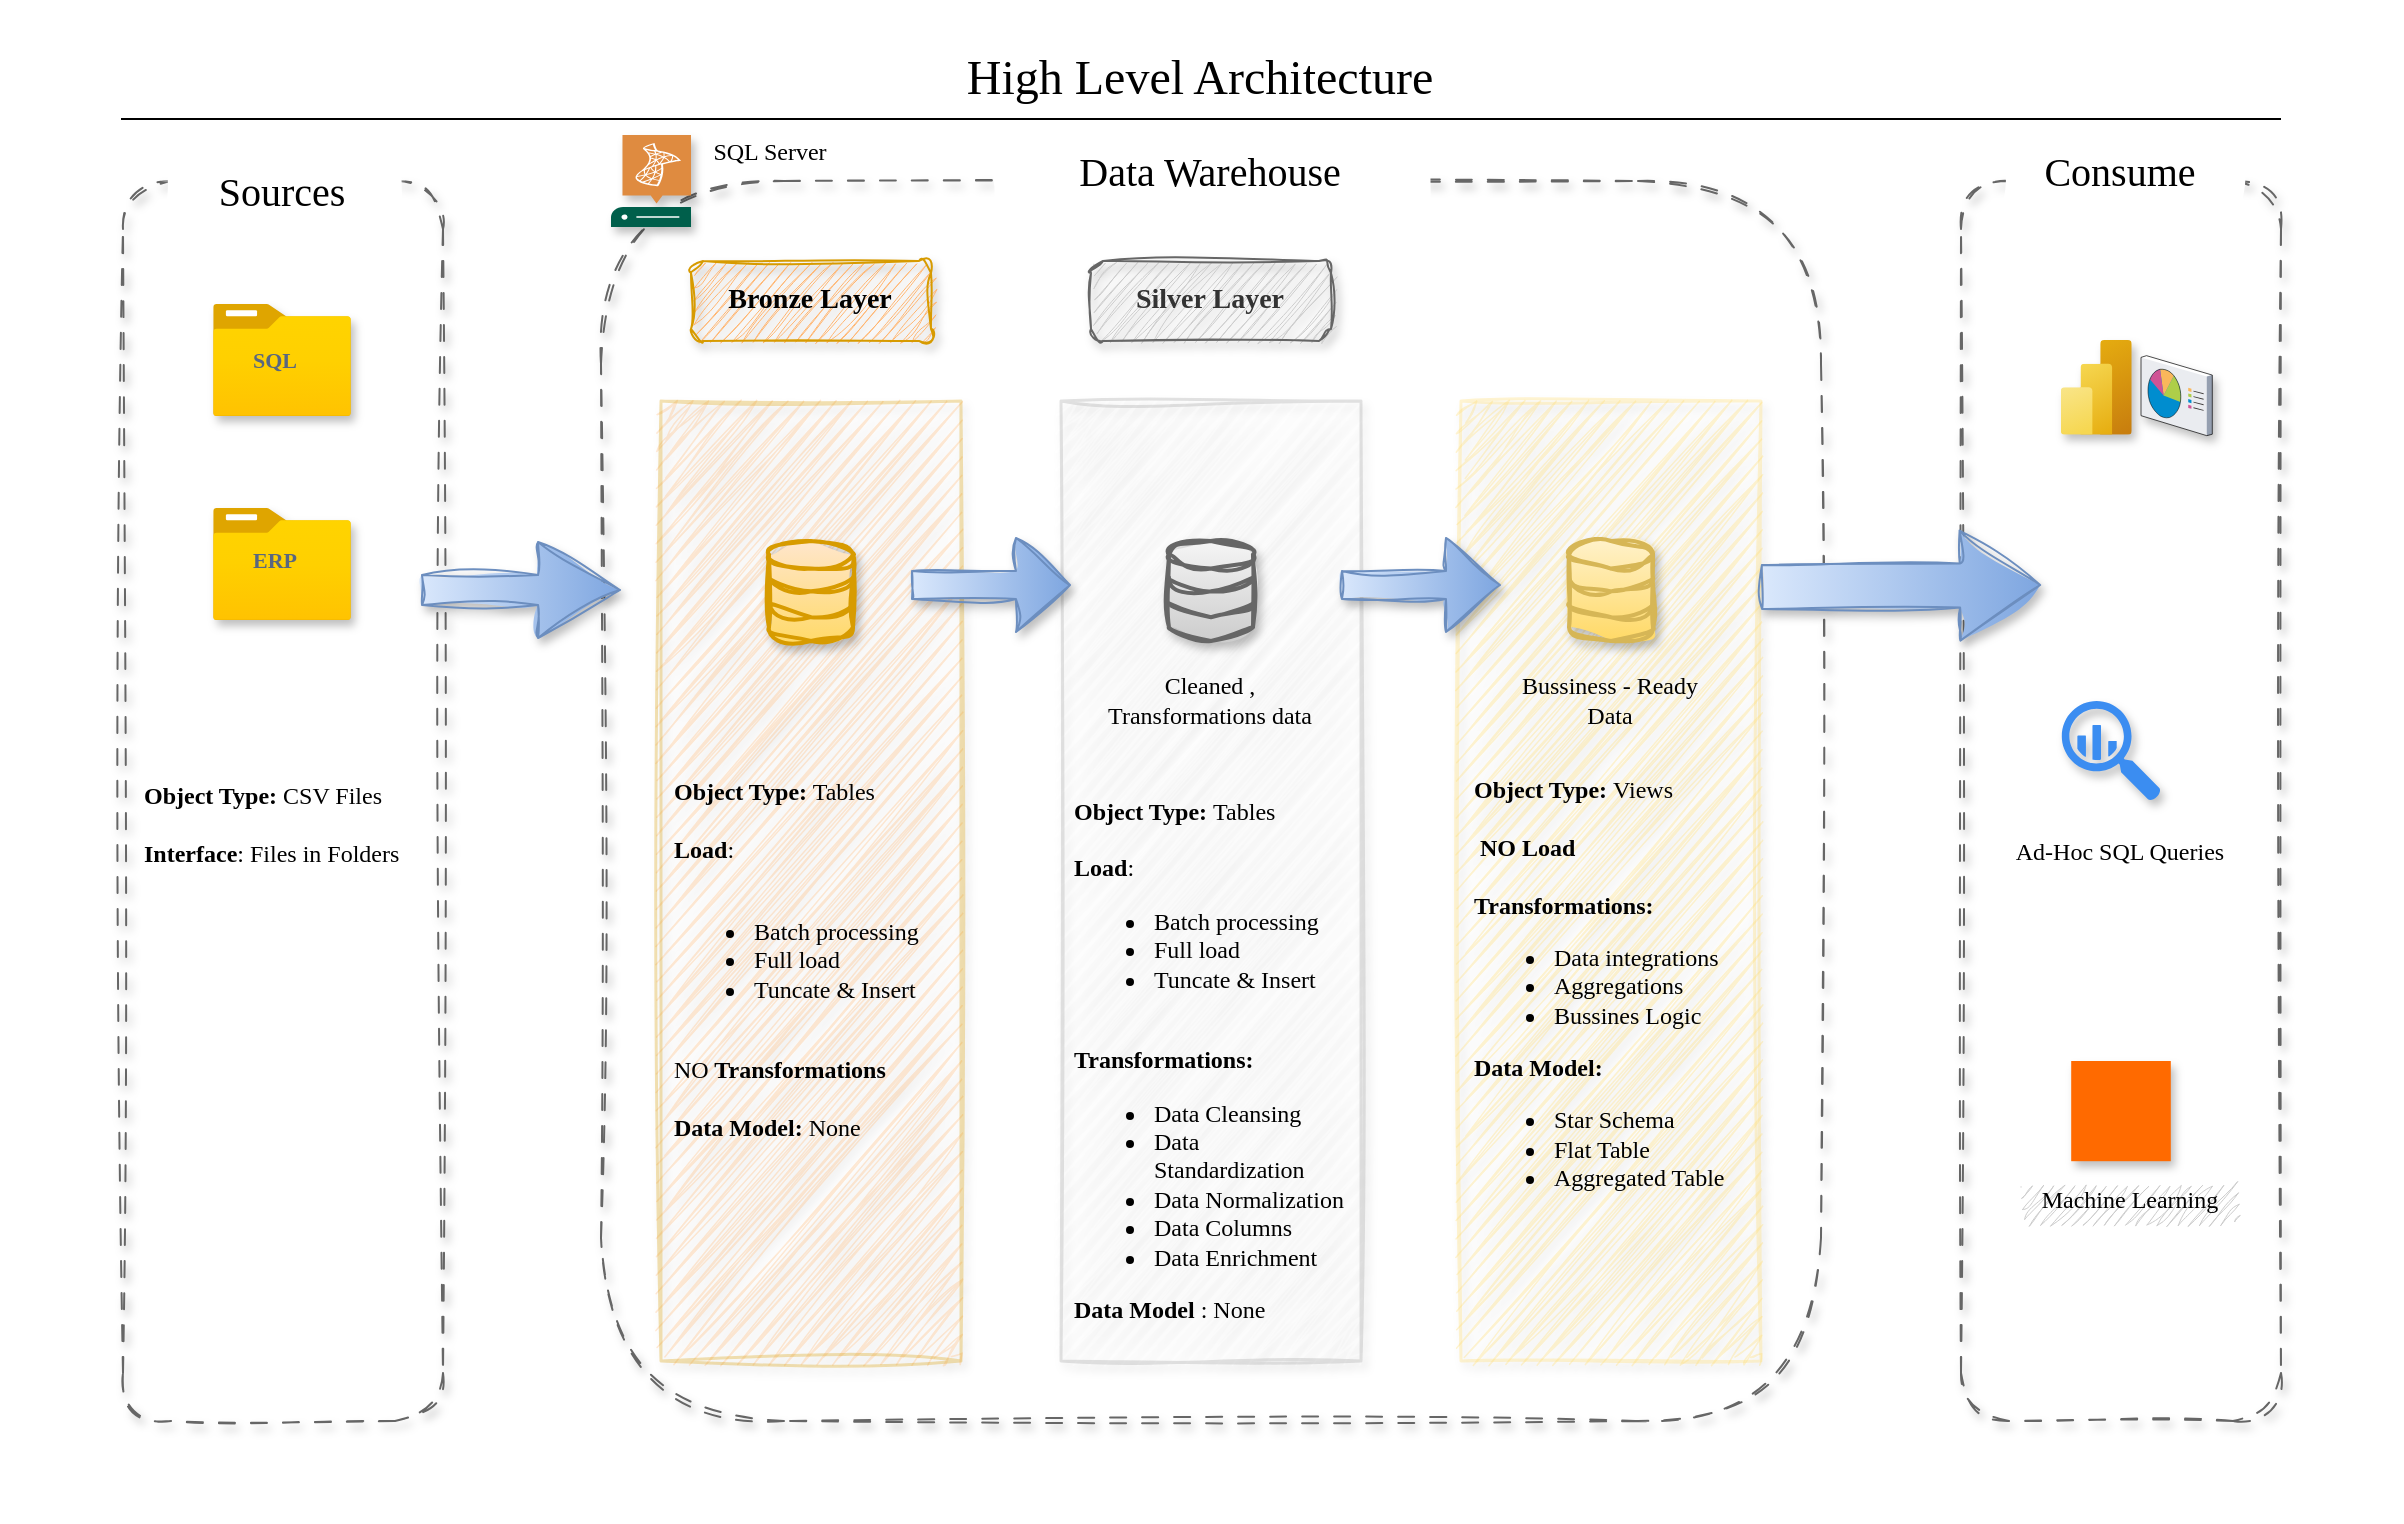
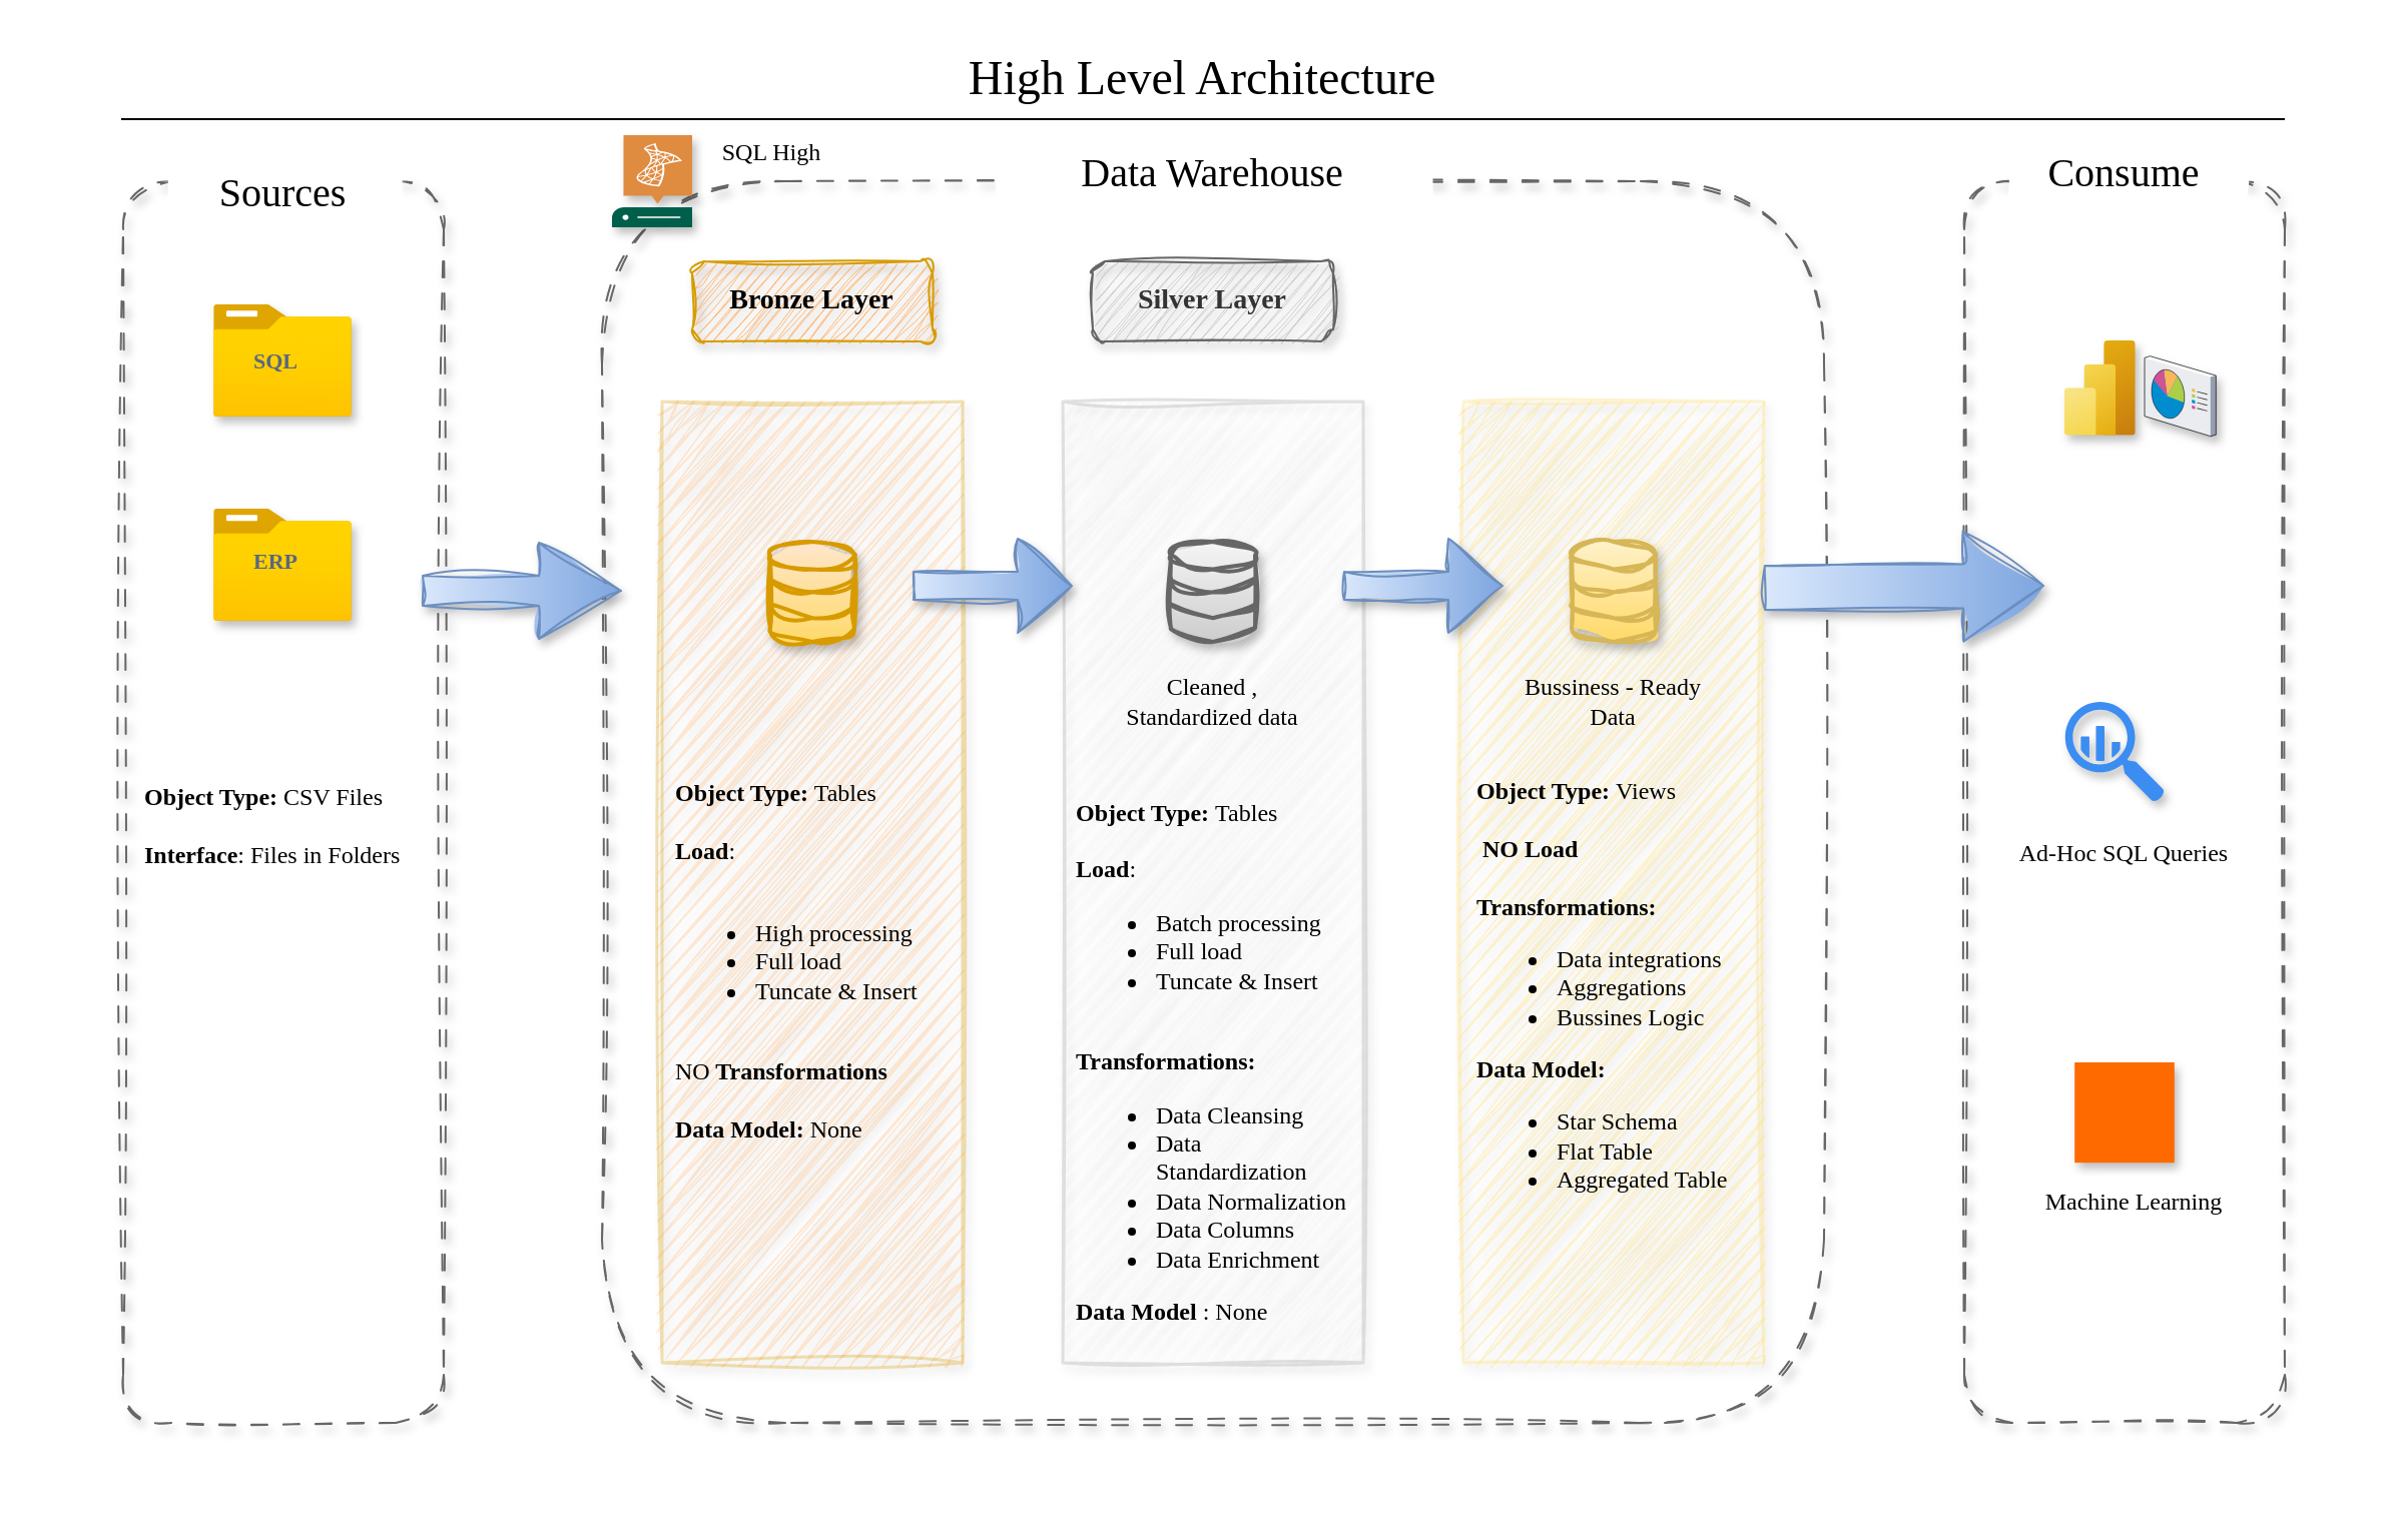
- <mxCell id="40" value="SQL Server" style="rounded=0;whiteSpace=wrap;html=1;strokeColor=none;fillColor=none;sketch=1;curveFitting=1;jiggle=2;shadow=1;fontFamily=Comic Sans MS;" parent="1" vertex="1"><mxGeometry x="330" y="56" width="110" height="40" as="geometry" /></mxCell>
+ <mxCell id="40" value="SQL High" style="rounded=0;whiteSpace=wrap;html=1;strokeColor=none;fillColor=none;sketch=1;curveFitting=1;jiggle=2;shadow=1;fontFamily=Comic Sans MS;" parent="1" vertex="1"><mxGeometry x="330" y="56" width="110" height="40" as="geometry" /></mxCell>
- <mxCell id="17" value="Cleaned , Transformations data" style="rounded=0;whiteSpace=wrap;html=1;strokeColor=none;fillColor=none;sketch=1;curveFitting=1;jiggle=2;shadow=1;fontFamily=Comic Sans MS;" parent="1" vertex="1"><mxGeometry x="550" y="330" width="110" height="40" as="geometry" /></mxCell>
+ <mxCell id="17" value="Cleaned , Standardized data" style="rounded=0;whiteSpace=wrap;html=1;strokeColor=none;fillColor=none;sketch=1;curveFitting=1;jiggle=2;shadow=1;fontFamily=Comic Sans MS;" parent="1" vertex="1"><mxGeometry x="550" y="330" width="110" height="40" as="geometry" /></mxCell>
- <mxCell id="35" value="&lt;b&gt;Object Type:&lt;/b&gt; Tables&lt;div&gt;&lt;br&gt;&lt;div&gt;&lt;b&gt;Load&lt;/b&gt;:&lt;/div&gt;&lt;div&gt;&lt;br&gt;&lt;/div&gt;&lt;div&gt;&lt;ul&gt;&lt;li&gt;Batch processing&lt;/li&gt;&lt;li&gt;Full load&lt;/li&gt;&lt;li&gt;Tuncate &amp;amp; Insert&lt;/li&gt;&lt;/ul&gt;&lt;/div&gt;&lt;div&gt;&lt;br&gt;&lt;/div&gt;&lt;div&gt;NO&lt;b&gt; Transformations&lt;/b&gt;&lt;/div&gt;&lt;div&gt;&lt;b&gt;&lt;br&gt;&lt;/b&gt;&lt;/div&gt;&lt;div&gt;&lt;b&gt;Data Model: &lt;/b&gt;None&lt;b&gt;&amp;nbsp;&lt;/b&gt;&lt;/div&gt;&lt;/div&gt;" style="rounded=0;whiteSpace=wrap;html=1;strokeColor=none;fillColor=none;align=left;sketch=1;curveFitting=1;jiggle=2;shadow=1;fontFamily=Comic Sans MS;" parent="1" vertex="1"><mxGeometry x="335" y="390" width="140" height="180" as="geometry" /></mxCell>
+ <mxCell id="35" value="&lt;b&gt;Object Type:&lt;/b&gt; Tables&lt;div&gt;&lt;br&gt;&lt;div&gt;&lt;b&gt;Load&lt;/b&gt;:&lt;/div&gt;&lt;div&gt;&lt;br&gt;&lt;/div&gt;&lt;div&gt;&lt;ul&gt;&lt;li&gt;High processing&lt;/li&gt;&lt;li&gt;Full load&lt;/li&gt;&lt;li&gt;Tuncate &amp;amp; Insert&lt;/li&gt;&lt;/ul&gt;&lt;/div&gt;&lt;div&gt;&lt;br&gt;&lt;/div&gt;&lt;div&gt;NO&lt;b&gt; Transformations&lt;/b&gt;&lt;/div&gt;&lt;div&gt;&lt;b&gt;&lt;br&gt;&lt;/b&gt;&lt;/div&gt;&lt;div&gt;&lt;b&gt;Data Model: &lt;/b&gt;None&lt;b&gt;&amp;nbsp;&lt;/b&gt;&lt;/div&gt;&lt;/div&gt;" style="rounded=0;whiteSpace=wrap;html=1;strokeColor=none;fillColor=none;align=left;sketch=1;curveFitting=1;jiggle=2;shadow=1;fontFamily=Comic Sans MS;" parent="1" vertex="1"><mxGeometry x="335" y="390" width="140" height="180" as="geometry" /></mxCell>
- <mxCell id="30" value="Machine Learning" style="rounded=1;whiteSpace=wrap;html=1;strokeColor=none;sketch=1;curveFitting=1;jiggle=2;shadow=0;fontFamily=Comic Sans MS;glass=0;fillColor=#cccccc;" parent="1" vertex="1"><mxGeometry x="1010" y="590" width="110" height="20" as="geometry" /></mxCell>
+ <mxCell id="30" value="Machine Learning" style="rounded=1;whiteSpace=wrap;html=1;strokeColor=none;sketch=1;curveFitting=1;jiggle=2;shadow=0;fontFamily=Comic Sans MS;glass=0;" parent="1" vertex="1"><mxGeometry x="1010" y="590" width="110" height="20" as="geometry" /></mxCell>
